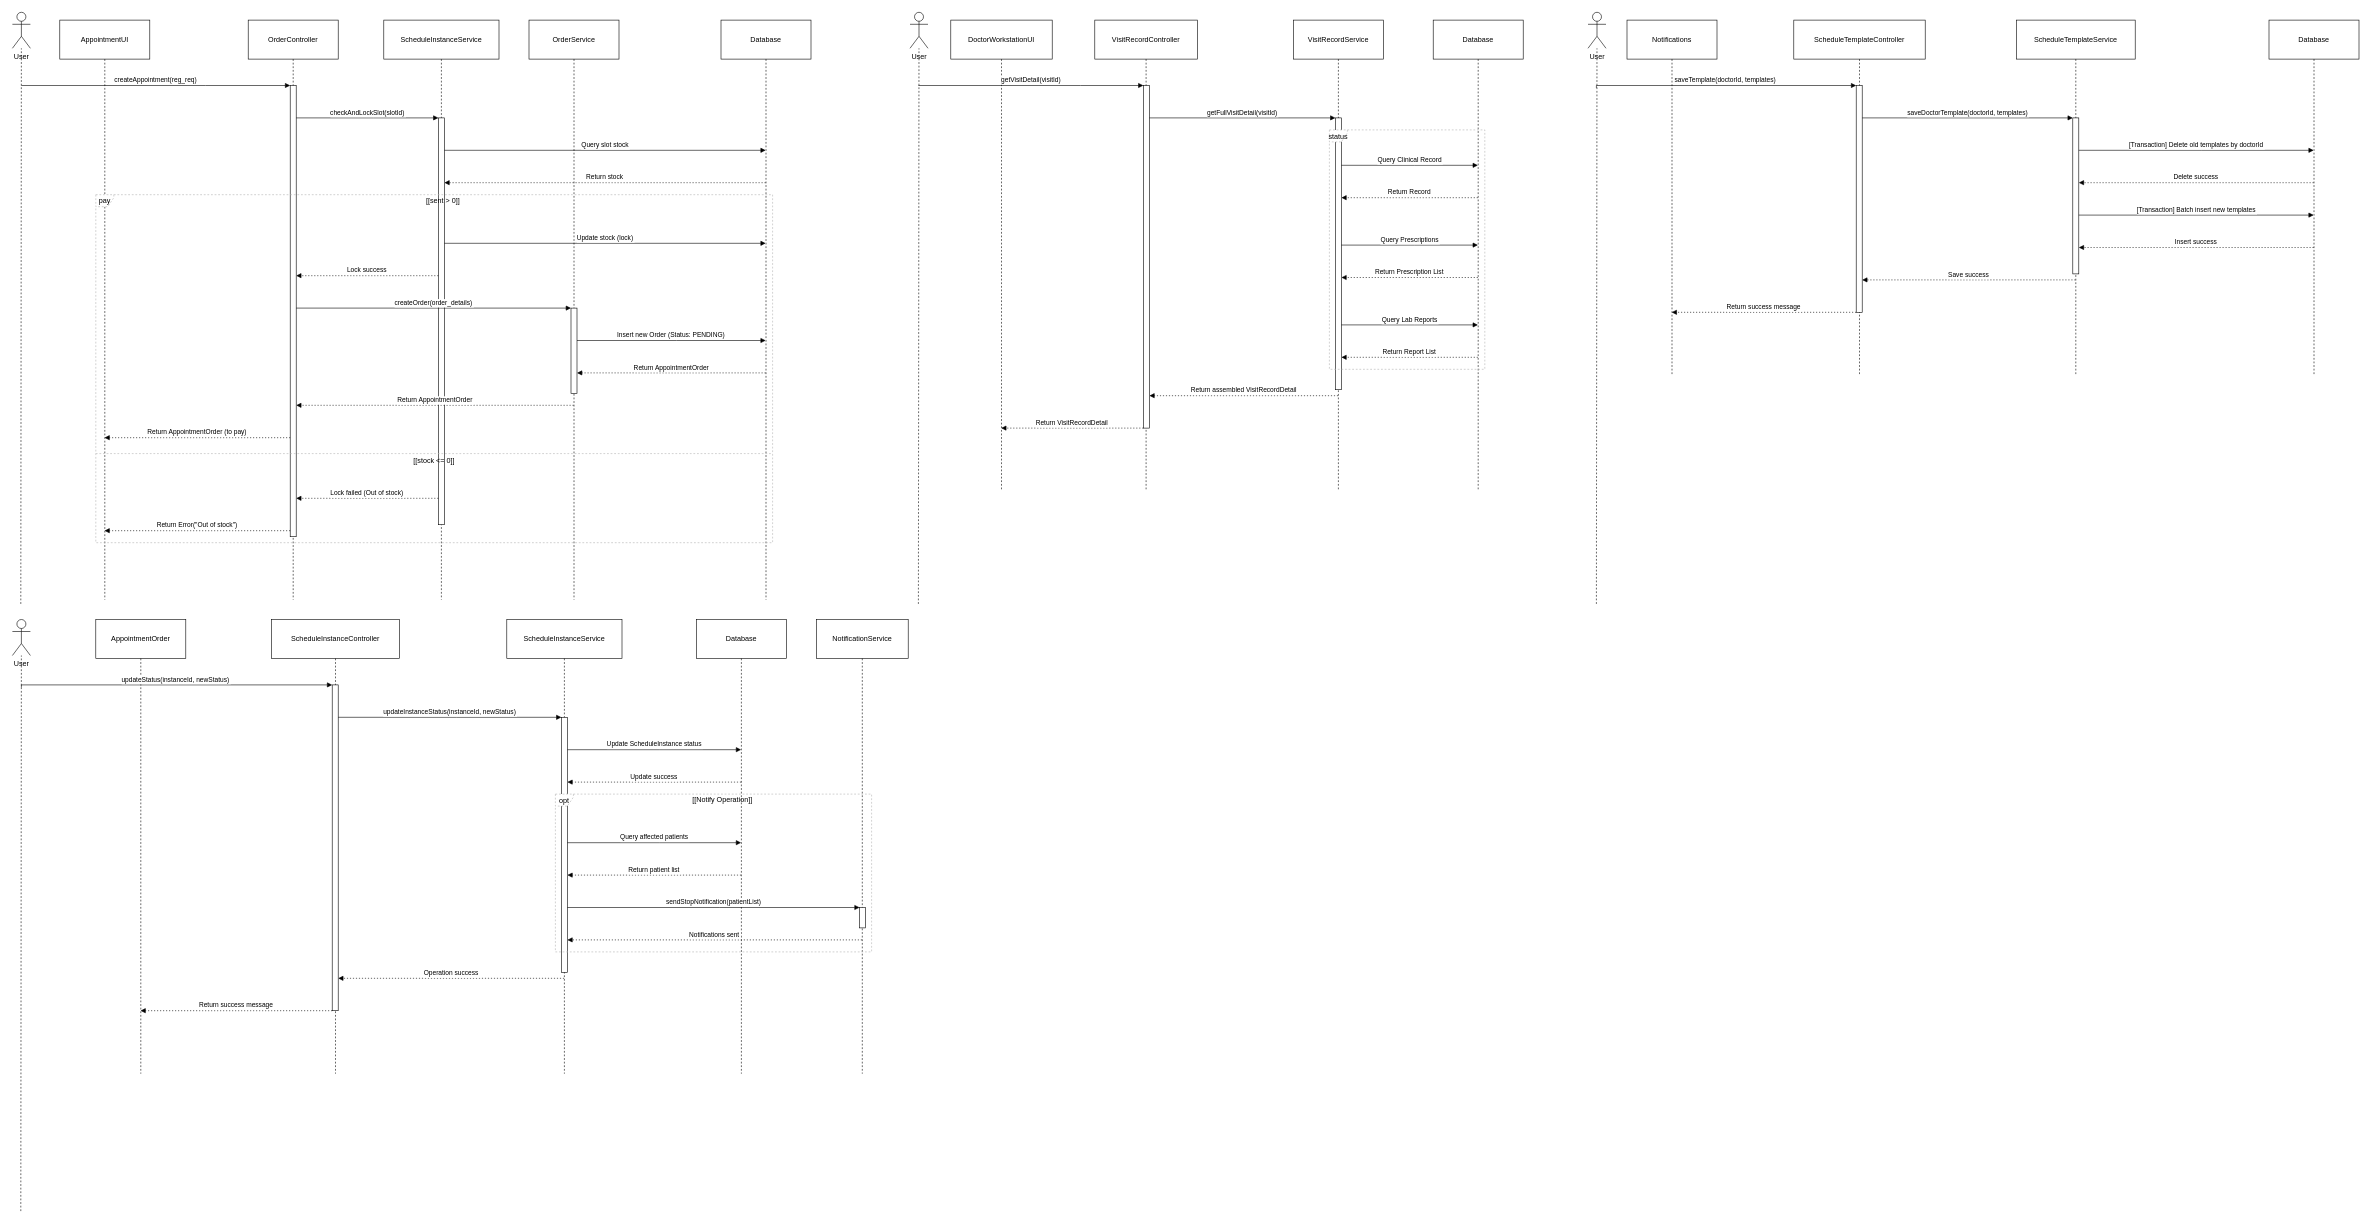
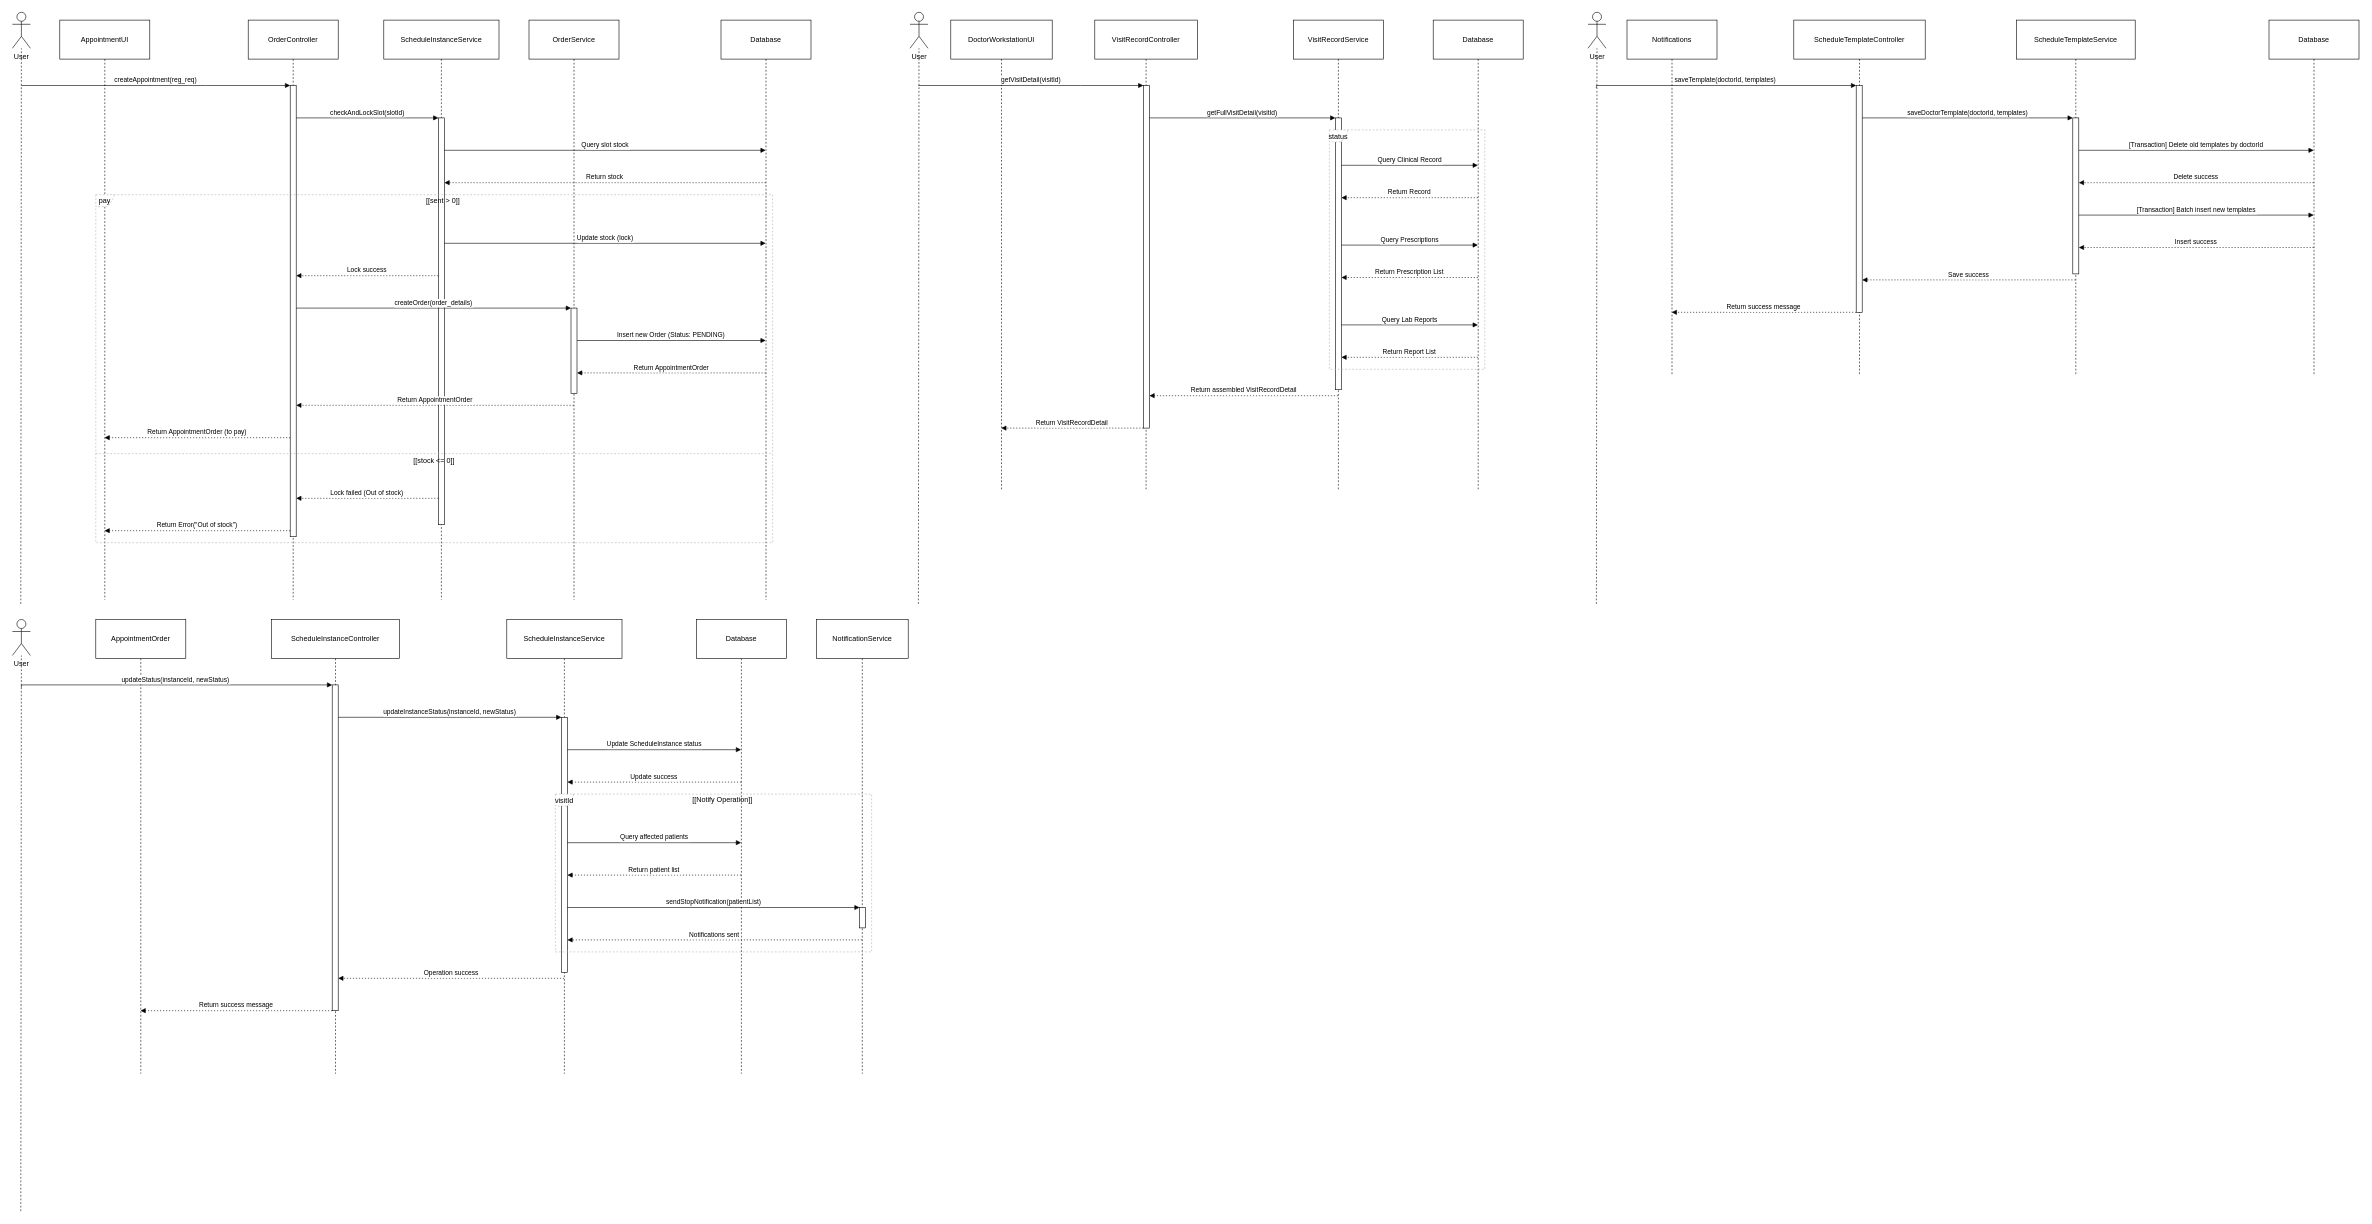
- <mxCell id="78" value="opt" style="shape=umlFrame;dashed=1;pointerEvents=0;dropTarget=0;strokeColor=#B3B3B3;height=20;width=30" vertex="1" parent="1"><mxGeometry x="925" y="1323" width="527" height="263" as="geometry" /></mxCell>
+ <mxCell id="78" value="visitId" style="shape=umlFrame;dashed=1;pointerEvents=0;dropTarget=0;strokeColor=#B3B3B3;height=20;width=30" vertex="1" parent="1"><mxGeometry x="925" y="1323" width="527" height="263" as="geometry" /></mxCell>
